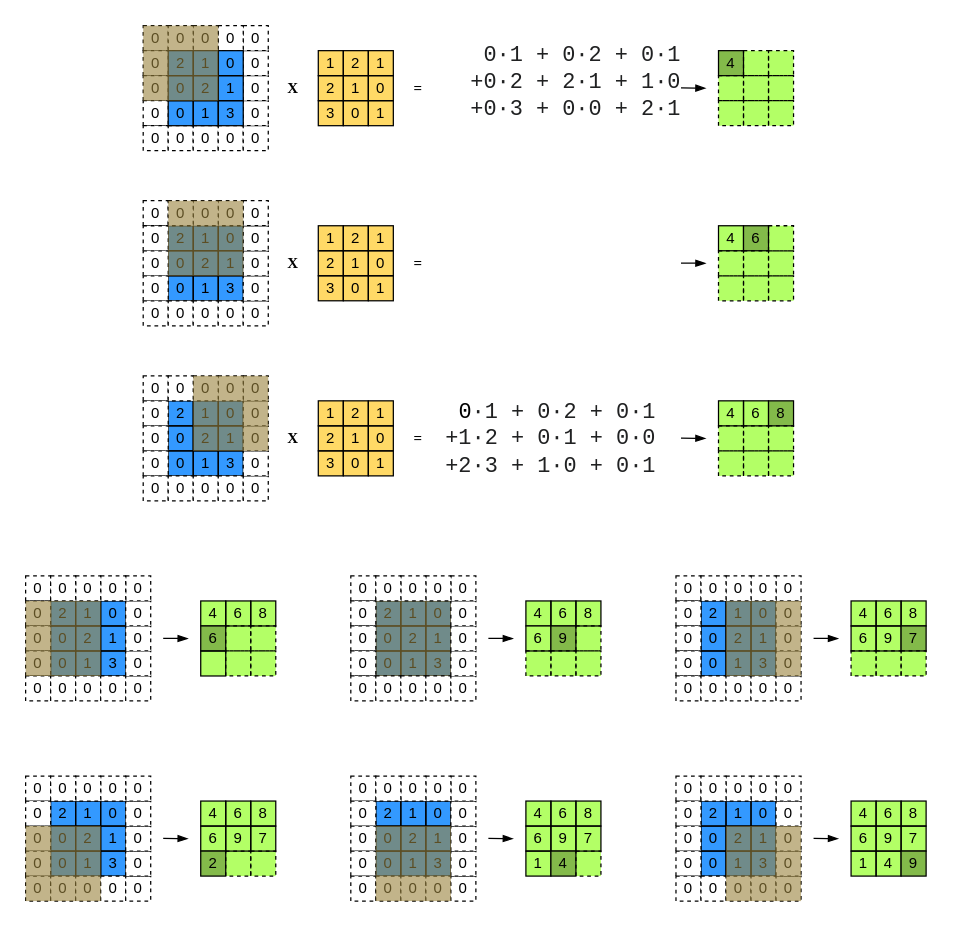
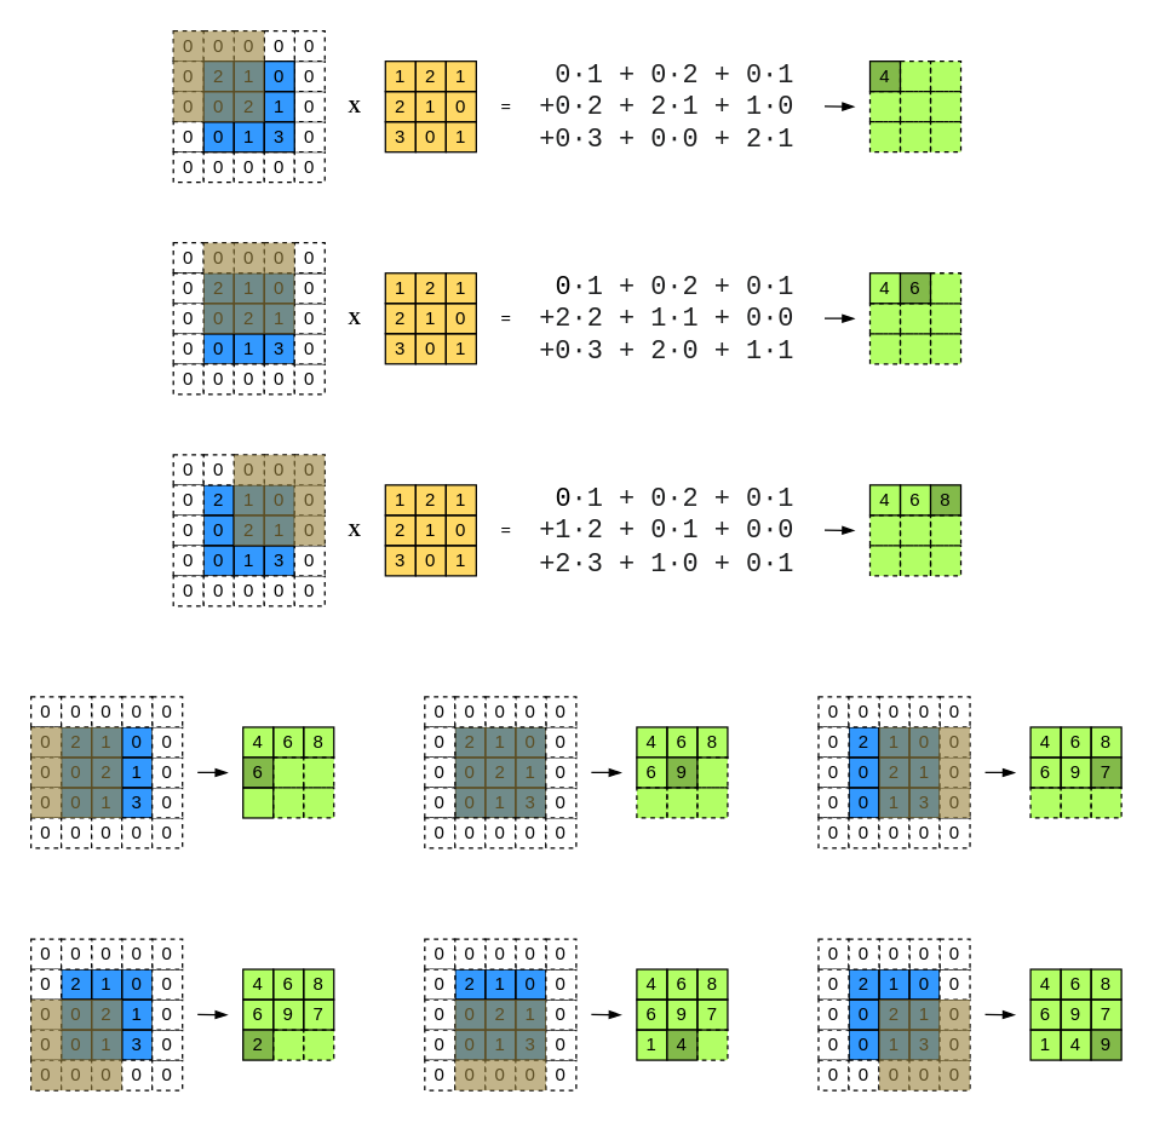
- <mxCell id="127" value="&lt;div&gt;&lt;font face=&quot;Courier New&quot;&gt;&lt;span style=&quot;color: rgb(32 , 33 , 34) ; font-size: 17.5px ; background-color: rgb(255 , 255 , 255)&quot;&gt;&amp;nbsp;0∙1 + 0&lt;/span&gt;&lt;span style=&quot;color: rgb(32 , 33 , 34) ; font-size: 17.5px ; background-color: rgb(255 , 255 , 255)&quot;&gt;∙2 + 0&lt;/span&gt;&lt;span style=&quot;color: rgb(32 , 33 , 34) ; font-size: 17.5px ; background-color: rgb(255 , 255 , 255)&quot;&gt;∙1&lt;/span&gt;&lt;/font&gt;&lt;/div&gt;&lt;font face=&quot;Courier New&quot;&gt;&lt;span style=&quot;color: rgb(32 , 33 , 34) ; font-size: 17.5px ; background-color: rgb(255 , 255 , 255)&quot;&gt;+0&lt;/span&gt;&lt;span style=&quot;color: rgb(32 , 33 , 34) ; font-size: 17.5px ; background-color: rgb(255 , 255 , 255)&quot;&gt;∙2 + 2&lt;/span&gt;&lt;span style=&quot;color: rgb(32 , 33 , 34) ; font-size: 17.5px ; background-color: rgb(255 , 255 , 255)&quot;&gt;∙1 + 1&lt;/span&gt;&lt;span style=&quot;color: rgb(32 , 33 , 34) ; font-size: 17.5px ; background-color: rgb(255 , 255 , 255)&quot;&gt;∙0&lt;br&gt;&lt;/span&gt;&lt;span style=&quot;color: rgb(32 , 33 , 34) ; font-size: 17.5px ; background-color: rgb(255 , 255 , 255)&quot;&gt;+0&lt;/span&gt;&lt;span style=&quot;color: rgb(32 , 33 , 34) ; font-size: 17.5px ; background-color: rgb(255 , 255 , 255)&quot;&gt;∙3 + 0&lt;/span&gt;&lt;span style=&quot;color: rgb(32 , 33 , 34) ; font-size: 17.5px ; background-color: rgb(255 , 255 , 255)&quot;&gt;∙0 + 2&lt;/span&gt;&lt;span style=&quot;color: rgb(32 , 33 , 34) ; font-size: 17.5px ; background-color: rgb(255 , 255 , 255)&quot;&gt;∙1&lt;/span&gt;&lt;/font&gt;&lt;span style=&quot;color: rgb(32 , 33 , 34) ; font-family: sans-serif ; font-size: 17.5px ; background-color: rgb(255 , 255 , 255)&quot;&gt;&lt;br&gt;&lt;/span&gt;" style="text;html=1;strokeColor=none;fillColor=none;align=left;verticalAlign=middle;whiteSpace=wrap;rounded=0;opacity=60;" parent="78" vertex="1"><mxGeometry x="260" y="10" width="180" height="70" as="geometry" /></mxCell>
+ <mxCell id="127" value="&lt;div&gt;&lt;font face=&quot;Courier New&quot;&gt;&lt;span style=&quot;color: rgb(32 , 33 , 34) ; font-size: 17.5px ; background-color: rgb(255 , 255 , 255)&quot;&gt;&amp;nbsp;0∙1 + 0&lt;/span&gt;&lt;span style=&quot;color: rgb(32 , 33 , 34) ; font-size: 17.5px ; background-color: rgb(255 , 255 , 255)&quot;&gt;∙2 + 0&lt;/span&gt;&lt;span style=&quot;color: rgb(32 , 33 , 34) ; font-size: 17.5px ; background-color: rgb(255 , 255 , 255)&quot;&gt;∙1&lt;/span&gt;&lt;/font&gt;&lt;/div&gt;&lt;font face=&quot;Courier New&quot;&gt;&lt;span style=&quot;color: rgb(32 , 33 , 34) ; font-size: 17.5px ; background-color: rgb(255 , 255 , 255)&quot;&gt;+0&lt;/span&gt;&lt;span style=&quot;color: rgb(32 , 33 , 34) ; font-size: 17.5px ; background-color: rgb(255 , 255 , 255)&quot;&gt;∙2 + 2&lt;/span&gt;&lt;span style=&quot;color: rgb(32 , 33 , 34) ; font-size: 17.5px ; background-color: rgb(255 , 255 , 255)&quot;&gt;∙1 + 1&lt;/span&gt;&lt;span style=&quot;color: rgb(32 , 33 , 34) ; font-size: 17.5px ; background-color: rgb(255 , 255 , 255)&quot;&gt;∙0&lt;br&gt;&lt;/span&gt;&lt;span style=&quot;color: rgb(32 , 33 , 34) ; font-size: 17.5px ; background-color: rgb(255 , 255 , 255)&quot;&gt;+0&lt;/span&gt;&lt;span style=&quot;color: rgb(32 , 33 , 34) ; font-size: 17.5px ; background-color: rgb(255 , 255 , 255)&quot;&gt;∙3 + 0&lt;/span&gt;&lt;span style=&quot;color: rgb(32 , 33 , 34) ; font-size: 17.5px ; background-color: rgb(255 , 255 , 255)&quot;&gt;∙0 + 2&lt;/span&gt;&lt;span style=&quot;color: rgb(32 , 33 , 34) ; font-size: 17.5px ; background-color: rgb(255 , 255 , 255)&quot;&gt;∙1&lt;/span&gt;&lt;/font&gt;&lt;span style=&quot;color: rgb(32 , 33 , 34) ; font-family: sans-serif ; font-size: 17.5px ; background-color: rgb(255 , 255 , 255)&quot;&gt;&lt;br&gt;&lt;/span&gt;" style="text;html=1;strokeColor=none;fillColor=none;align=left;verticalAlign=middle;whiteSpace=wrap;rounded=0;opacity=60;" parent="78" vertex="1"><mxGeometry x="240" y="15" width="180" height="70" as="geometry" /></mxCell>
+ <mxCell id="170" value="&lt;div&gt;&lt;font face=&quot;Courier New&quot;&gt;&lt;span style=&quot;color: rgb(32 , 33 , 34) ; font-size: 17.5px ; background-color: rgb(255 , 255 , 255)&quot;&gt;&amp;nbsp;&lt;/span&gt;&lt;span style=&quot;font-size: 17.5px ; background-color: rgb(255 , 255 , 255)&quot;&gt;0&lt;/span&gt;&lt;span style=&quot;color: rgb(32 , 33 , 34) ; font-size: 17.5px ; background-color: rgb(255 , 255 , 255)&quot;&gt;∙1 + 0&lt;/span&gt;&lt;span style=&quot;color: rgb(32 , 33 , 34) ; font-size: 17.5px ; background-color: rgb(255 , 255 , 255)&quot;&gt;∙2 + 0&lt;/span&gt;&lt;span style=&quot;color: rgb(32 , 33 , 34) ; font-size: 17.5px ; background-color: rgb(255 , 255 , 255)&quot;&gt;∙1&lt;/span&gt;&lt;/font&gt;&lt;/div&gt;&lt;font face=&quot;Courier New&quot;&gt;&lt;span style=&quot;color: rgb(32 , 33 , 34) ; font-size: 17.5px ; background-color: rgb(255 , 255 , 255)&quot;&gt;+2&lt;/span&gt;&lt;span style=&quot;color: rgb(32 , 33 , 34) ; font-size: 17.5px ; background-color: rgb(255 , 255 , 255)&quot;&gt;∙2 + 1&lt;/span&gt;&lt;span style=&quot;color: rgb(32 , 33 , 34) ; font-size: 17.5px ; background-color: rgb(255 , 255 , 255)&quot;&gt;∙1 + 0&lt;/span&gt;&lt;span style=&quot;color: rgb(32 , 33 , 34) ; font-size: 17.5px ; background-color: rgb(255 , 255 , 255)&quot;&gt;∙0&lt;br&gt;&lt;/span&gt;&lt;span style=&quot;color: rgb(32 , 33 , 34) ; font-size: 17.5px ; background-color: rgb(255 , 255 , 255)&quot;&gt;+0&lt;/span&gt;&lt;span style=&quot;color: rgb(32 , 33 , 34) ; font-size: 17.5px ; background-color: rgb(255 , 255 , 255)&quot;&gt;∙3 + 2&lt;/span&gt;&lt;span style=&quot;color: rgb(32 , 33 , 34) ; font-size: 17.5px ; background-color: rgb(255 , 255 , 255)&quot;&gt;∙0 + 1&lt;/span&gt;&lt;span style=&quot;color: rgb(32 , 33 , 34) ; font-size: 17.5px ; background-color: rgb(255 , 255 , 255)&quot;&gt;∙1&lt;/span&gt;&lt;/font&gt;&lt;span style=&quot;color: rgb(32 , 33 , 34) ; font-family: sans-serif ; font-size: 17.5px ; background-color: rgb(255 , 255 , 255)&quot;&gt;&lt;br&gt;&lt;/span&gt;" style="text;html=1;strokeColor=none;fillColor=none;align=left;verticalAlign=middle;whiteSpace=wrap;rounded=0;opacity=60;" parent="131" vertex="1"><mxGeometry x="240" y="15" width="180" height="70" as="geometry" /></mxCell>
